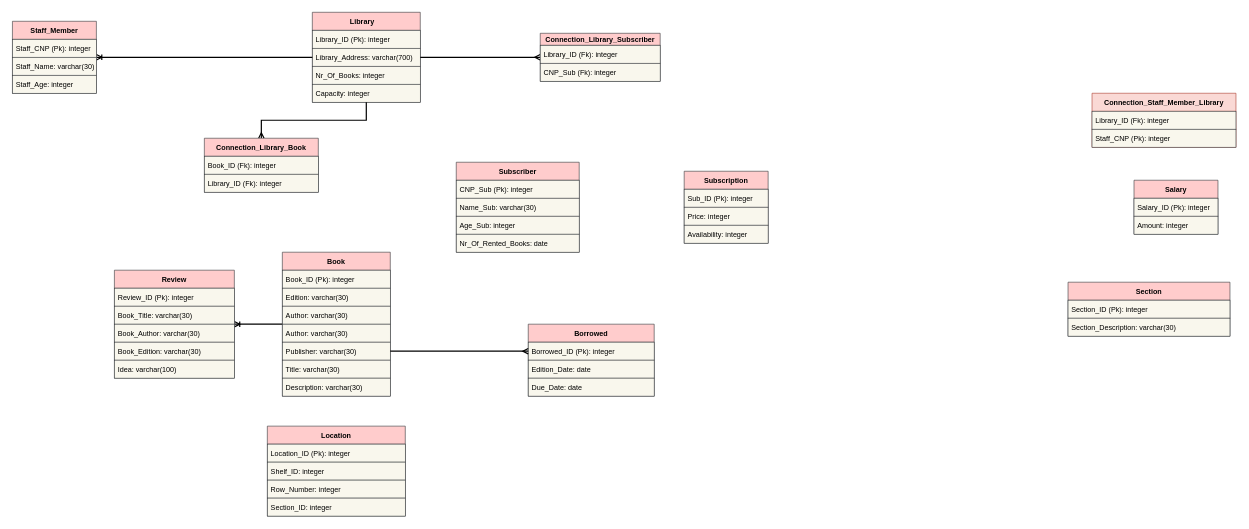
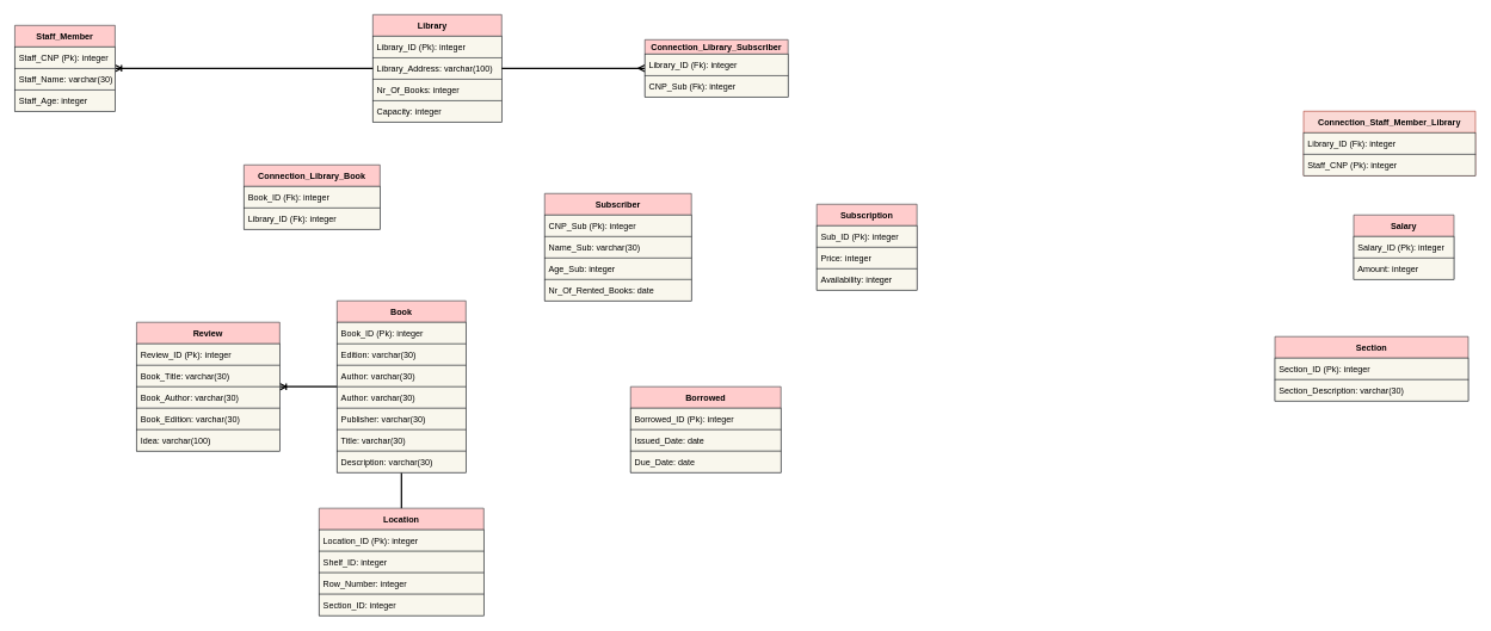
- <mxCell id="4" value="Library_Address: varchar(700)" style="text;strokeColor=#36393d;fillColor=#f9f7ed;align=left;verticalAlign=middle;spacingLeft=4;spacingRight=4;overflow=hidden;points=[[0,0.5],[1,0.5]];portConstraint=eastwest;rotatable=0;" parent="2" vertex="1"><mxGeometry y="60" width="180" height="30" as="geometry" /></mxCell>
+ <mxCell id="4" value="Library_Address: varchar(100)" style="text;strokeColor=#36393d;fillColor=#f9f7ed;align=left;verticalAlign=middle;spacingLeft=4;spacingRight=4;overflow=hidden;points=[[0,0.5],[1,0.5]];portConstraint=eastwest;rotatable=0;" parent="2" vertex="1"><mxGeometry y="60" width="180" height="30" as="geometry" /></mxCell>
- <mxCell id="52" style="edgeStyle=orthogonalEdgeStyle;rounded=0;orthogonalLoop=1;jettySize=auto;html=1;startArrow=ERmany;startFill=0;endArrow=none;endFill=0;strokeColor=default;strokeWidth=2;" parent="1" source="53" target="2" edge="1"><mxGeometry relative="1" as="geometry" /></mxCell>
- <mxCell id="56" style="edgeStyle=orthogonalEdgeStyle;rounded=0;orthogonalLoop=1;jettySize=auto;html=1;startArrow=ERmany;startFill=0;endArrow=none;endFill=0;strokeWidth=2;" parent="1" source="27" target="23" edge="1"><mxGeometry relative="1" as="geometry" /></mxCell>
- <mxCell id="28" value="Edition_Date: date" style="text;strokeColor=#36393d;fillColor=#f9f7ed;align=left;verticalAlign=middle;spacingLeft=4;spacingRight=4;overflow=hidden;points=[[0,0.5],[1,0.5]];portConstraint=eastwest;rotatable=0;" parent="26" vertex="1"><mxGeometry y="60" width="210" height="30" as="geometry" /></mxCell>
+ <mxCell id="28" value="Issued_Date: date" style="text;strokeColor=#36393d;fillColor=#f9f7ed;align=left;verticalAlign=middle;spacingLeft=4;spacingRight=4;overflow=hidden;points=[[0,0.5],[1,0.5]];portConstraint=eastwest;rotatable=0;" parent="26" vertex="1"><mxGeometry y="60" width="210" height="30" as="geometry" /></mxCell>
+ <mxCell id="16" style="edgeStyle=orthogonalEdgeStyle;rounded=0;orthogonalLoop=1;jettySize=auto;html=1;startArrow=none;startFill=0;endArrow=none;endFill=0;strokeColor=default;strokeWidth=2;" parent="1" source="18" target="41" edge="1"><mxGeometry relative="1" as="geometry" /></mxCell>
